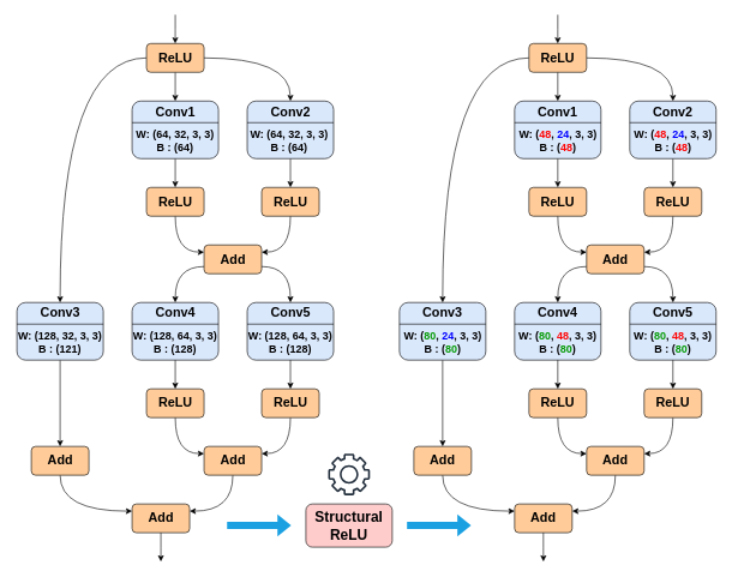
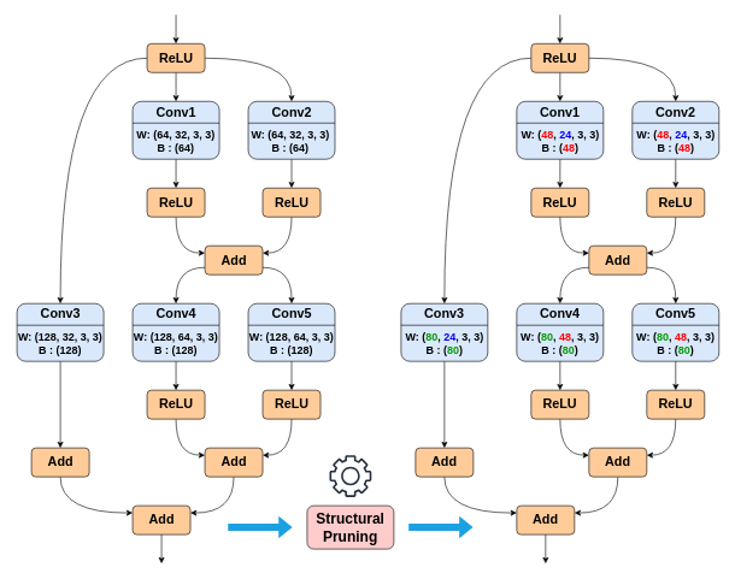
- <mxCell id="31" value="&lt;font&gt;W: (128, 32, 3, 3)&lt;/font&gt;&lt;div&gt;&lt;font&gt;B : (121)&lt;/font&gt;&lt;/div&gt;" style="text;html=1;align=center;verticalAlign=middle;whiteSpace=wrap;rounded=0;fontSize=15;fontStyle=1" parent="1" vertex="1"><mxGeometry x="20" y="460" width="125" height="30" as="geometry" /></mxCell>
+ <mxCell id="31" value="&lt;font&gt;W: (128, 32, 3, 3)&lt;/font&gt;&lt;div&gt;&lt;font&gt;B : (128)&lt;/font&gt;&lt;/div&gt;" style="text;html=1;align=center;verticalAlign=middle;whiteSpace=wrap;rounded=0;fontSize=15;fontStyle=1" parent="1" vertex="1"><mxGeometry x="20" y="460" width="125" height="30" as="geometry" /></mxCell>
- <mxCell id="72" value="&lt;font style=&quot;font-size: 20px;&quot;&gt;&lt;b&gt;Structural ReLU&lt;/b&gt;&lt;/font&gt;" style="rounded=1;whiteSpace=wrap;html=1;align=center;fillColor=#ffcccc;strokeColor=default;" parent="1" vertex="1"><mxGeometry x="424" y="700" width="120" height="60" as="geometry" /></mxCell>
+ <mxCell id="72" value="&lt;font style=&quot;font-size: 20px;&quot;&gt;&lt;b&gt;Structural Pruning&lt;/b&gt;&lt;/font&gt;" style="rounded=1;whiteSpace=wrap;html=1;align=center;fillColor=#ffcccc;strokeColor=default;" parent="1" vertex="1"><mxGeometry x="424" y="700" width="120" height="60" as="geometry" /></mxCell>
